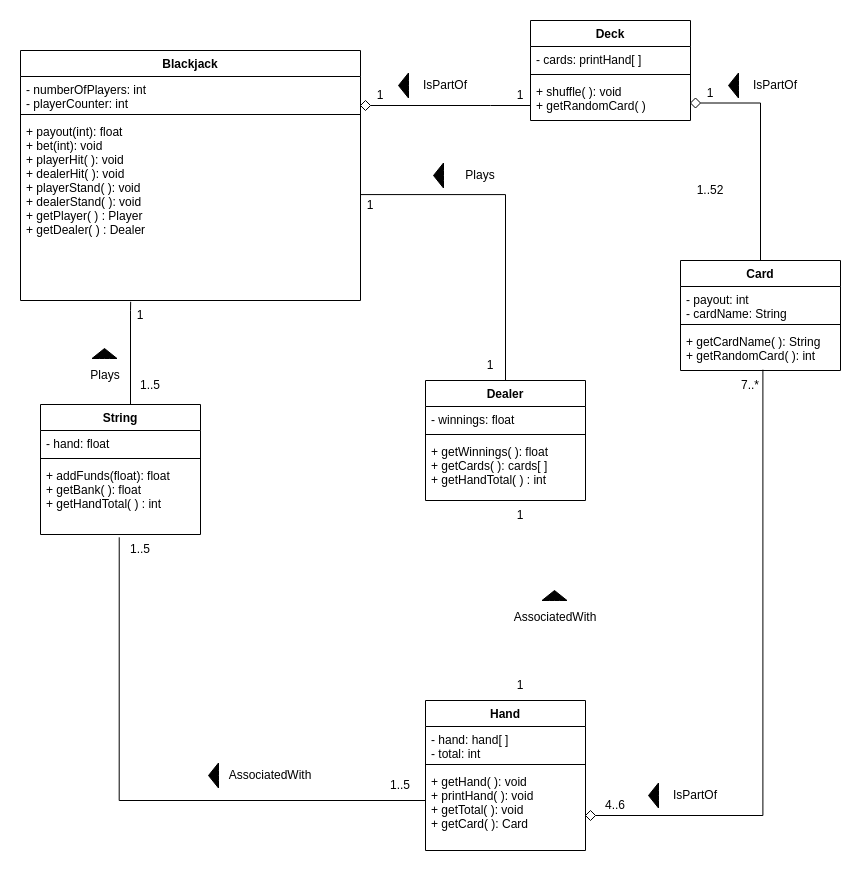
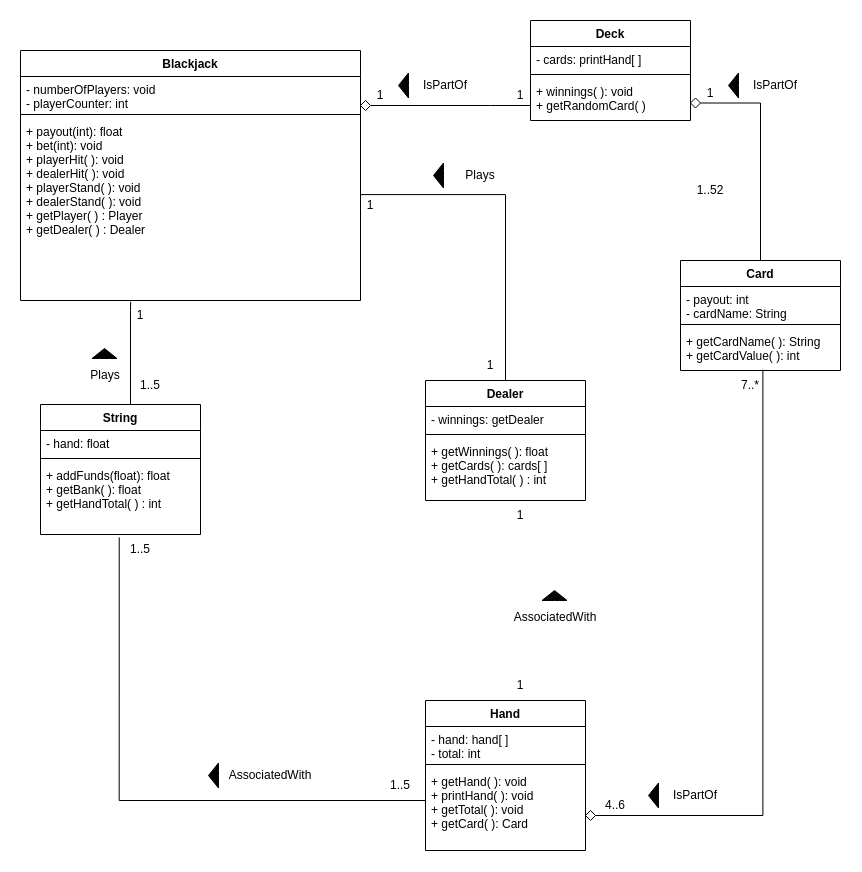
- <mxCell id="18" value="- numberOfPlayers: int&#10;- playerCounter: int" style="text;strokeColor=none;fillColor=none;align=left;verticalAlign=top;spacingLeft=4;spacingRight=4;overflow=hidden;rotatable=0;points=[[0,0.5],[1,0.5]];portConstraint=eastwest;" parent="17" vertex="1"><mxGeometry y="26" width="340" height="34" as="geometry" /></mxCell>
+ <mxCell id="18" value="- numberOfPlayers: void&#10;- playerCounter: int" style="text;strokeColor=none;fillColor=none;align=left;verticalAlign=top;spacingLeft=4;spacingRight=4;overflow=hidden;rotatable=0;points=[[0,0.5],[1,0.5]];portConstraint=eastwest;" parent="17" vertex="1"><mxGeometry y="26" width="340" height="34" as="geometry" /></mxCell>
- <mxCell id="30" value="+ shuffle( ): void&#10;+ getRandomCard( )" style="text;strokeColor=none;fillColor=none;align=left;verticalAlign=top;spacingLeft=4;spacingRight=4;overflow=hidden;rotatable=0;points=[[0,0.5],[1,0.5]];portConstraint=eastwest;" parent="27" vertex="1"><mxGeometry y="58" width="160" height="42" as="geometry" /></mxCell>
+ <mxCell id="30" value="+ winnings( ): void&#10;+ getRandomCard( )" style="text;strokeColor=none;fillColor=none;align=left;verticalAlign=top;spacingLeft=4;spacingRight=4;overflow=hidden;rotatable=0;points=[[0,0.5],[1,0.5]];portConstraint=eastwest;" parent="27" vertex="1"><mxGeometry y="58" width="160" height="42" as="geometry" /></mxCell>
- <mxCell id="25" value="+ getCardName( ): String&#10;+ getRandomCard( ): int" style="text;strokeColor=none;fillColor=none;align=left;verticalAlign=top;spacingLeft=4;spacingRight=4;overflow=hidden;rotatable=0;points=[[0,0.5],[1,0.5]];portConstraint=eastwest;" parent="22" vertex="1"><mxGeometry y="68" width="160" height="42" as="geometry" /></mxCell>
+ <mxCell id="25" value="+ getCardName( ): String&#10;+ getCardValue( ): int" style="text;strokeColor=none;fillColor=none;align=left;verticalAlign=top;spacingLeft=4;spacingRight=4;overflow=hidden;rotatable=0;points=[[0,0.5],[1,0.5]];portConstraint=eastwest;" parent="22" vertex="1"><mxGeometry y="68" width="160" height="42" as="geometry" /></mxCell>
- <mxCell id="4" value="- winnings: float" style="text;strokeColor=none;fillColor=none;align=left;verticalAlign=top;spacingLeft=4;spacingRight=4;overflow=hidden;rotatable=0;points=[[0,0.5],[1,0.5]];portConstraint=eastwest;" parent="3" vertex="1"><mxGeometry y="26" width="160" height="24" as="geometry" /></mxCell>
+ <mxCell id="4" value="- winnings: getDealer" style="text;strokeColor=none;fillColor=none;align=left;verticalAlign=top;spacingLeft=4;spacingRight=4;overflow=hidden;rotatable=0;points=[[0,0.5],[1,0.5]];portConstraint=eastwest;" parent="3" vertex="1"><mxGeometry y="26" width="160" height="24" as="geometry" /></mxCell>
